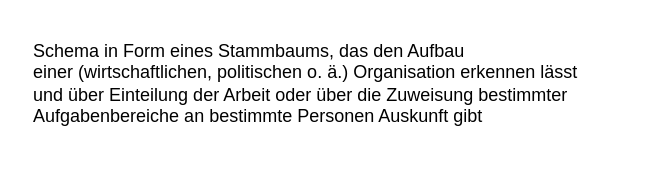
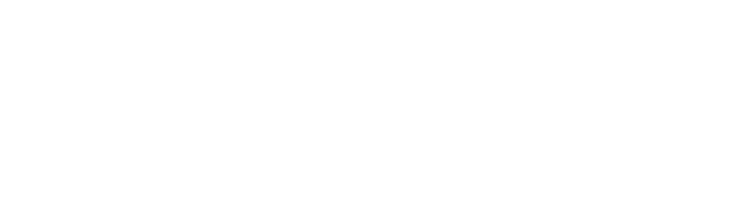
- <mxCell id="2" value="&lt;meta charset=&quot;utf-8&quot;&gt;&lt;span&gt;&lt;span&gt;Schema in Form eines Stammbaums, das den Aufbau &#10;einer (wirtschaftlichen, politischen o. ä.) Organisation erkennen lässt &#10;und über Einteilung der Arbeit oder über die Zuweisung bestimmter &#10;Aufgabenbereiche an bestimmte Personen Auskunft gibt&lt;/span&gt;&lt;/span&gt;" style="text;whiteSpace=wrap;html=1;" parent="1" vertex="1"><mxGeometry x="20" y="20" width="400" height="80" as="geometry" /></mxCell>
